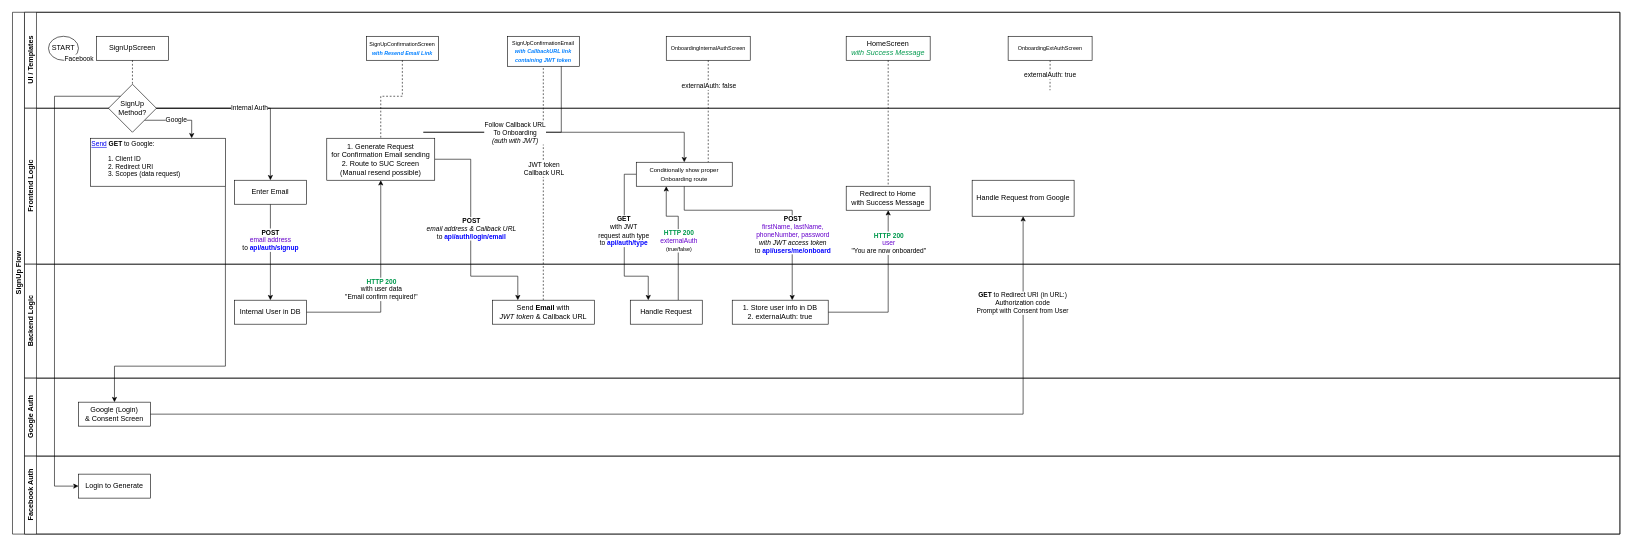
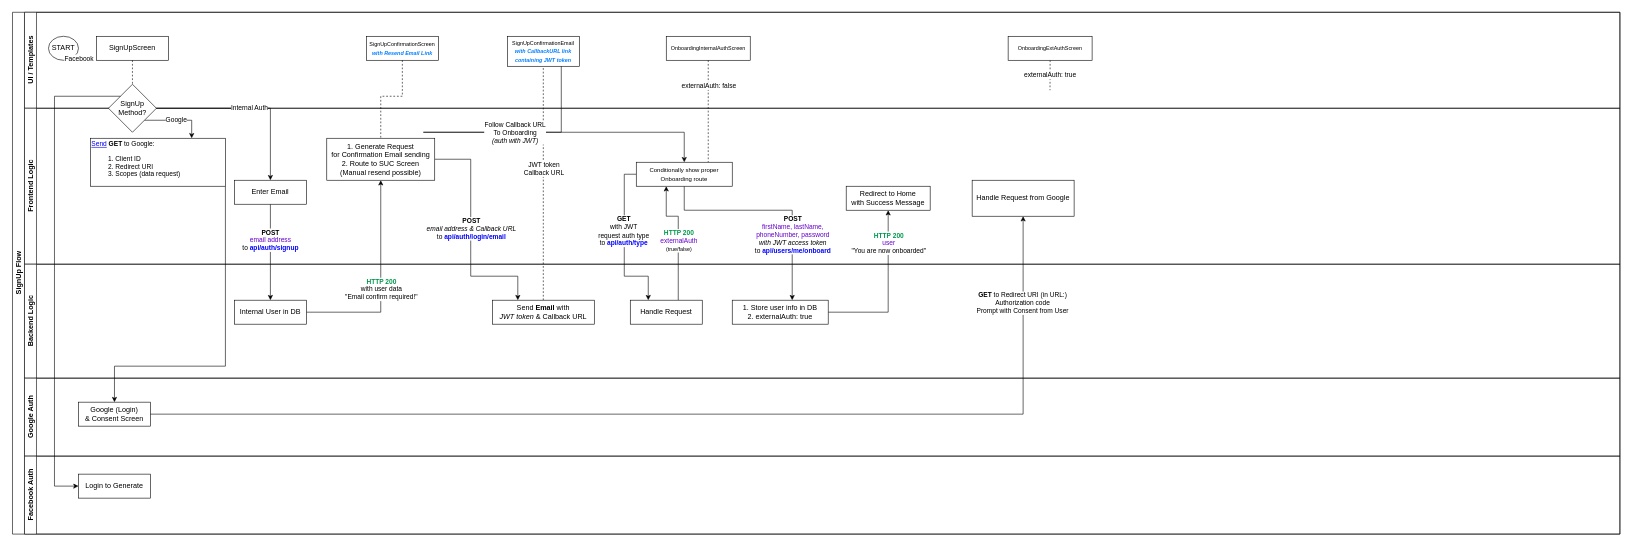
- <mxCell id="11" value="&lt;font style=&quot;font-size: 12px;&quot;&gt;HomeScreen&lt;br&gt;&lt;i&gt;&lt;font color=&quot;#00994d&quot;&gt;with Success Message&lt;/font&gt;&lt;/i&gt;&lt;br&gt;&lt;/font&gt;" style="whiteSpace=wrap;html=1;fontColor=#000000;rounded=0;" parent="3" vertex="1"><mxGeometry x="1370" y="40" width="140" height="40" as="geometry" /></mxCell>
- <mxCell id="27" style="edgeStyle=orthogonalEdgeStyle;rounded=0;orthogonalLoop=1;jettySize=auto;html=1;exitX=0.5;exitY=1;exitDx=0;exitDy=0;entryX=0.5;entryY=0;entryDx=0;entryDy=0;endArrow=none;endFill=0;dashed=1;" parent="2" source="11" target="37" edge="1"><mxGeometry relative="1" as="geometry"><Array as="points"><mxPoint x="1460" y="90" /></Array></mxGeometry></mxCell>
